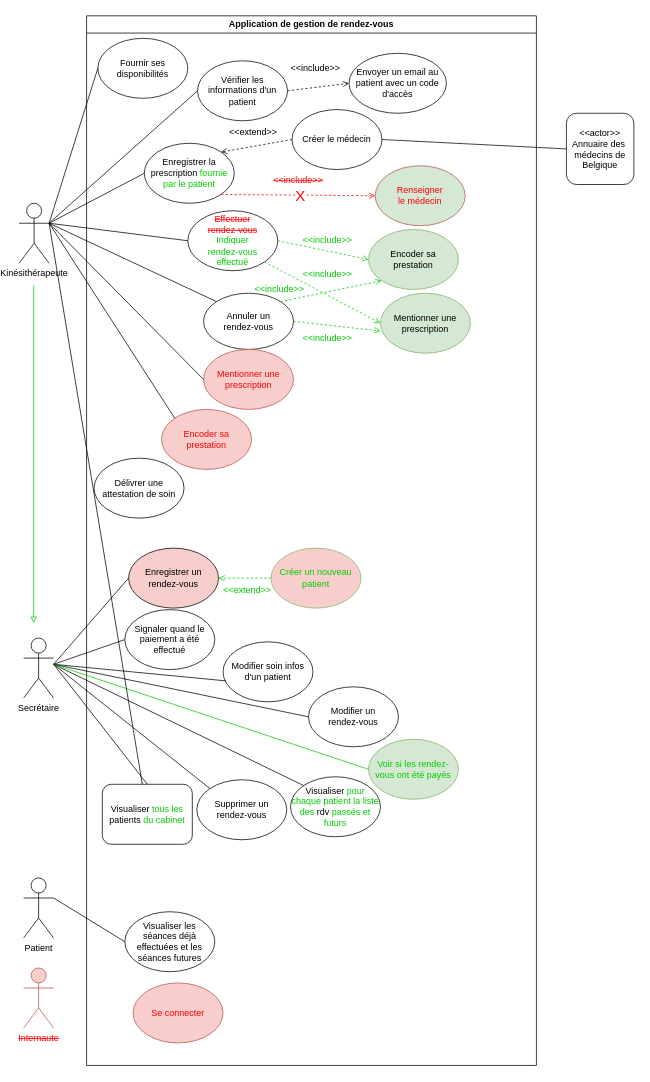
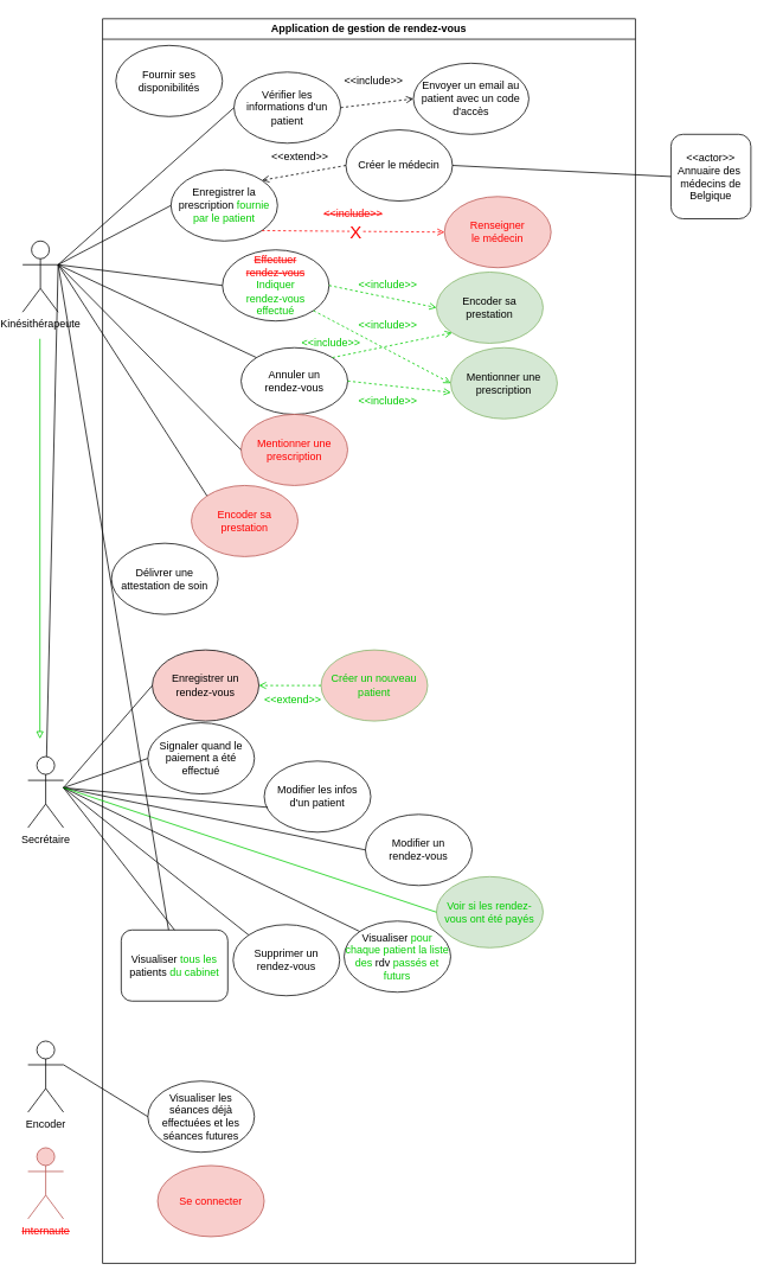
- <mxCell id="54" value="" style="endArrow=none;html=1;rounded=0;exitX=1;exitY=0.333;exitDx=0;exitDy=0;exitPerimeter=0;entryX=0;entryY=0.5;entryDx=0;entryDy=0;" parent="1" source="53" target="3" edge="1"><mxGeometry width="50" height="50" relative="1" as="geometry"><mxPoint x="120" y="230" as="sourcePoint" /><mxPoint x="170" y="180" as="targetPoint" /></mxGeometry></mxCell>
+ <mxCell id="54" value="" style="endArrow=none;html=1;rounded=0;exitX=1;exitY=0.333;exitDx=0;exitDy=0;exitPerimeter=0;" parent="1" source="53" target="36" edge="1"><mxGeometry width="50" height="50" relative="1" as="geometry"><mxPoint x="120" y="230" as="sourcePoint" /><mxPoint x="170" y="180" as="targetPoint" /></mxGeometry></mxCell>
- <mxCell id="25" value="&lt;font color=&quot;#ff0000&quot;&gt;Renseigner&lt;br&gt;le médecin&lt;/font&gt;" style="ellipse;whiteSpace=wrap;html=1;fillColor=#d5e8d4;strokeColor=#b85450;" vertex="1" parent="2"><mxGeometry x="385" y="200" width="120" height="80" as="geometry" /></mxCell>
+ <mxCell id="25" value="&lt;font color=&quot;#ff0000&quot;&gt;Renseigner&lt;br&gt;le médecin&lt;/font&gt;" style="ellipse;whiteSpace=wrap;html=1;fillColor=#f8cecc;strokeColor=#b85450;" vertex="1" parent="2"><mxGeometry x="385" y="200" width="120" height="80" as="geometry" /></mxCell>
- <mxCell id="33" value="Modifier soin infos &lt;br&gt;d'un patient" style="ellipse;whiteSpace=wrap;html=1;" parent="2" vertex="1"><mxGeometry x="182" y="835" width="120" height="80" as="geometry" /></mxCell>
+ <mxCell id="33" value="Modifier les infos &lt;br&gt;d'un patient" style="ellipse;whiteSpace=wrap;html=1;" parent="2" vertex="1"><mxGeometry x="182" y="835" width="120" height="80" as="geometry" /></mxCell>
- <mxCell id="65" value="Patient" style="shape=umlActor;verticalLabelPosition=bottom;verticalAlign=top;html=1;outlineConnect=0;" parent="1" vertex="1"><mxGeometry x="26" y="1170" width="40" height="80" as="geometry" /></mxCell>
+ <mxCell id="65" value="Encoder" style="shape=umlActor;verticalLabelPosition=bottom;verticalAlign=top;html=1;outlineConnect=0;" parent="1" vertex="1"><mxGeometry x="26" y="1170" width="40" height="80" as="geometry" /></mxCell>
